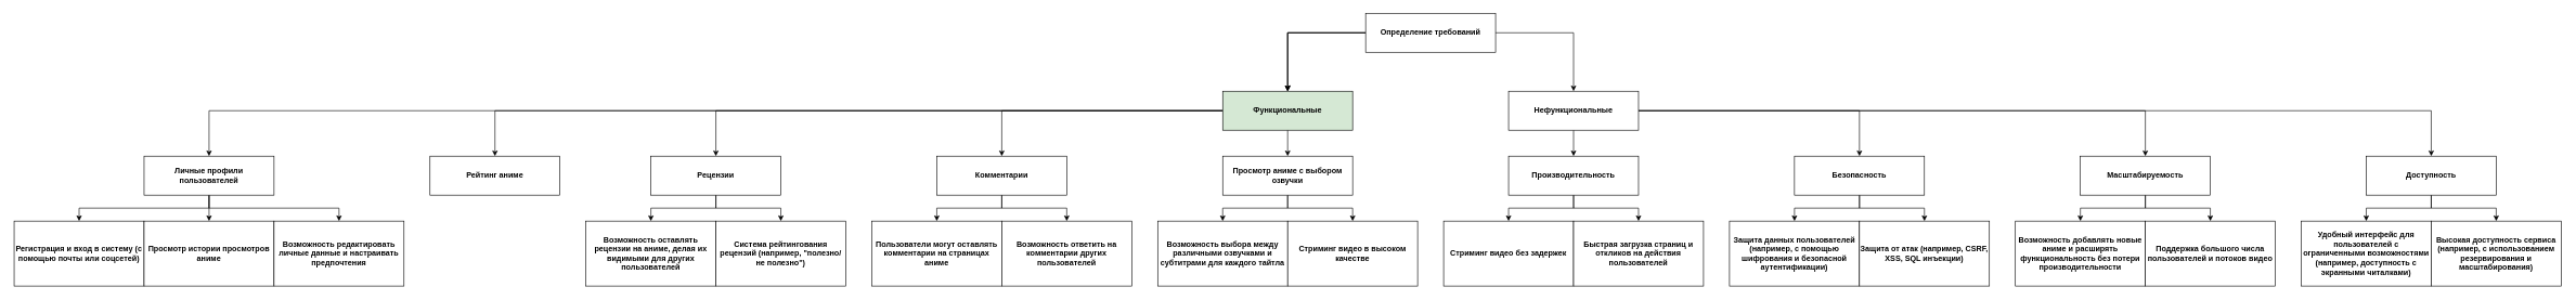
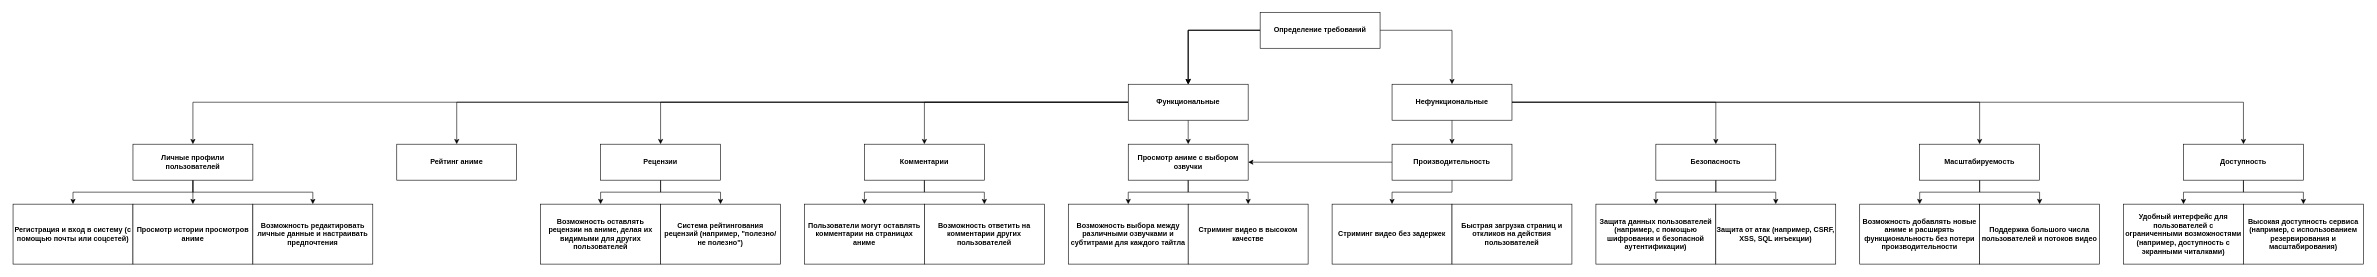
- <mxCell id="12" value="Функциональные" style="rounded=0;whiteSpace=wrap;html=1;fontStyle=1;fillColor=#d5e8d4;" vertex="1" parent="1"><mxGeometry x="1880" y="140" width="200" height="60" as="geometry" /></mxCell>
+ <mxCell id="12" value="Функциональные" style="rounded=0;whiteSpace=wrap;html=1;fontStyle=1" vertex="1" parent="1"><mxGeometry x="1880" y="140" width="200" height="60" as="geometry" /></mxCell>
- <mxCell id="42" style="edgeStyle=orthogonalEdgeStyle;rounded=0;orthogonalLoop=1;jettySize=auto;html=1;entryX=0.5;entryY=0;entryDx=0;entryDy=0;fontStyle=1" edge="1" parent="1" source="43" target="45"><mxGeometry relative="1" as="geometry" /></mxCell>
+ <mxCell id="42" style="edgeStyle=orthogonalEdgeStyle;rounded=0;orthogonalLoop=1;jettySize=auto;html=1;fontStyle=1;" edge="1" parent="1" source="43" target="20"><mxGeometry relative="1" as="geometry" /></mxCell>
